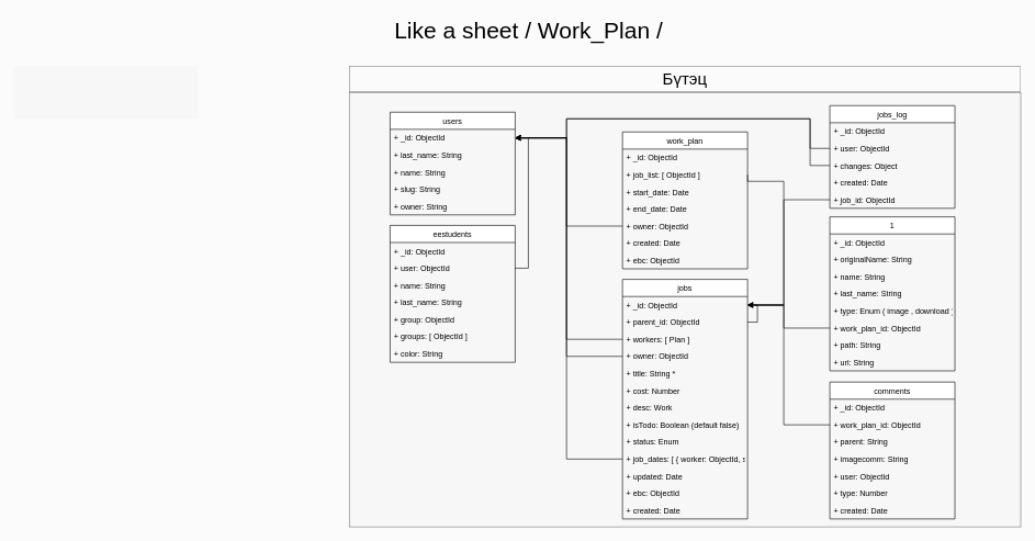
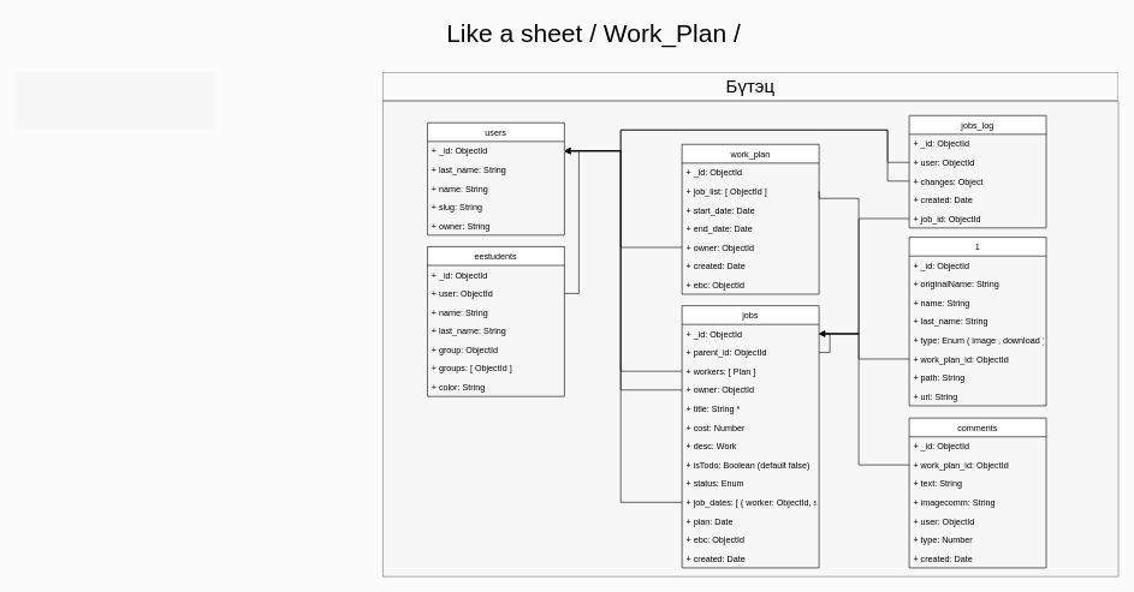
- <mxCell id="2" value="&lt;font style=&quot;font-size: 35px&quot;&gt;Like a sheet / Work_Plan /&amp;nbsp;&lt;/font&gt;" style="text;html=1;align=center;verticalAlign=middle;resizable=0;points=[];autosize=1;fontSize=35;" parent="1" vertex="1"><mxGeometry x="592" y="20" width="430" height="50" as="geometry" /></mxCell>
+ <mxCell id="2" value="&lt;font style=&quot;font-size: 35px&quot;&gt;Like a sheet / Work_Plan /&amp;nbsp;&lt;/font&gt;" style="text;html=1;align=center;verticalAlign=middle;resizable=0;points=[];autosize=1;fontSize=35;" parent="1" vertex="1"><mxGeometry x="612" y="20" width="430" height="50" as="geometry" /></mxCell>
- <mxCell id="49" value="+ parent: String" style="text;strokeColor=none;fillColor=none;align=left;verticalAlign=top;spacingLeft=4;spacingRight=4;overflow=hidden;rotatable=0;points=[[0,0.5],[1,0.5]];portConstraint=eastwest;" parent="46" vertex="1"><mxGeometry y="78" width="190" height="26" as="geometry" /></mxCell>
+ <mxCell id="49" value="+ text: String" style="text;strokeColor=none;fillColor=none;align=left;verticalAlign=top;spacingLeft=4;spacingRight=4;overflow=hidden;rotatable=0;points=[[0,0.5],[1,0.5]];portConstraint=eastwest;" parent="46" vertex="1"><mxGeometry y="78" width="190" height="26" as="geometry" /></mxCell>
- <mxCell id="74" value="+ updated: Date&#10;" style="text;strokeColor=none;fillColor=none;align=left;verticalAlign=top;spacingLeft=4;spacingRight=4;overflow=hidden;rotatable=0;points=[[0,0.5],[1,0.5]];portConstraint=eastwest;" parent="62" vertex="1"><mxGeometry y="286" width="190" height="26" as="geometry" /></mxCell>
+ <mxCell id="74" value="+ plan: Date&#10;" style="text;strokeColor=none;fillColor=none;align=left;verticalAlign=top;spacingLeft=4;spacingRight=4;overflow=hidden;rotatable=0;points=[[0,0.5],[1,0.5]];portConstraint=eastwest;" parent="62" vertex="1"><mxGeometry y="286" width="190" height="26" as="geometry" /></mxCell>
